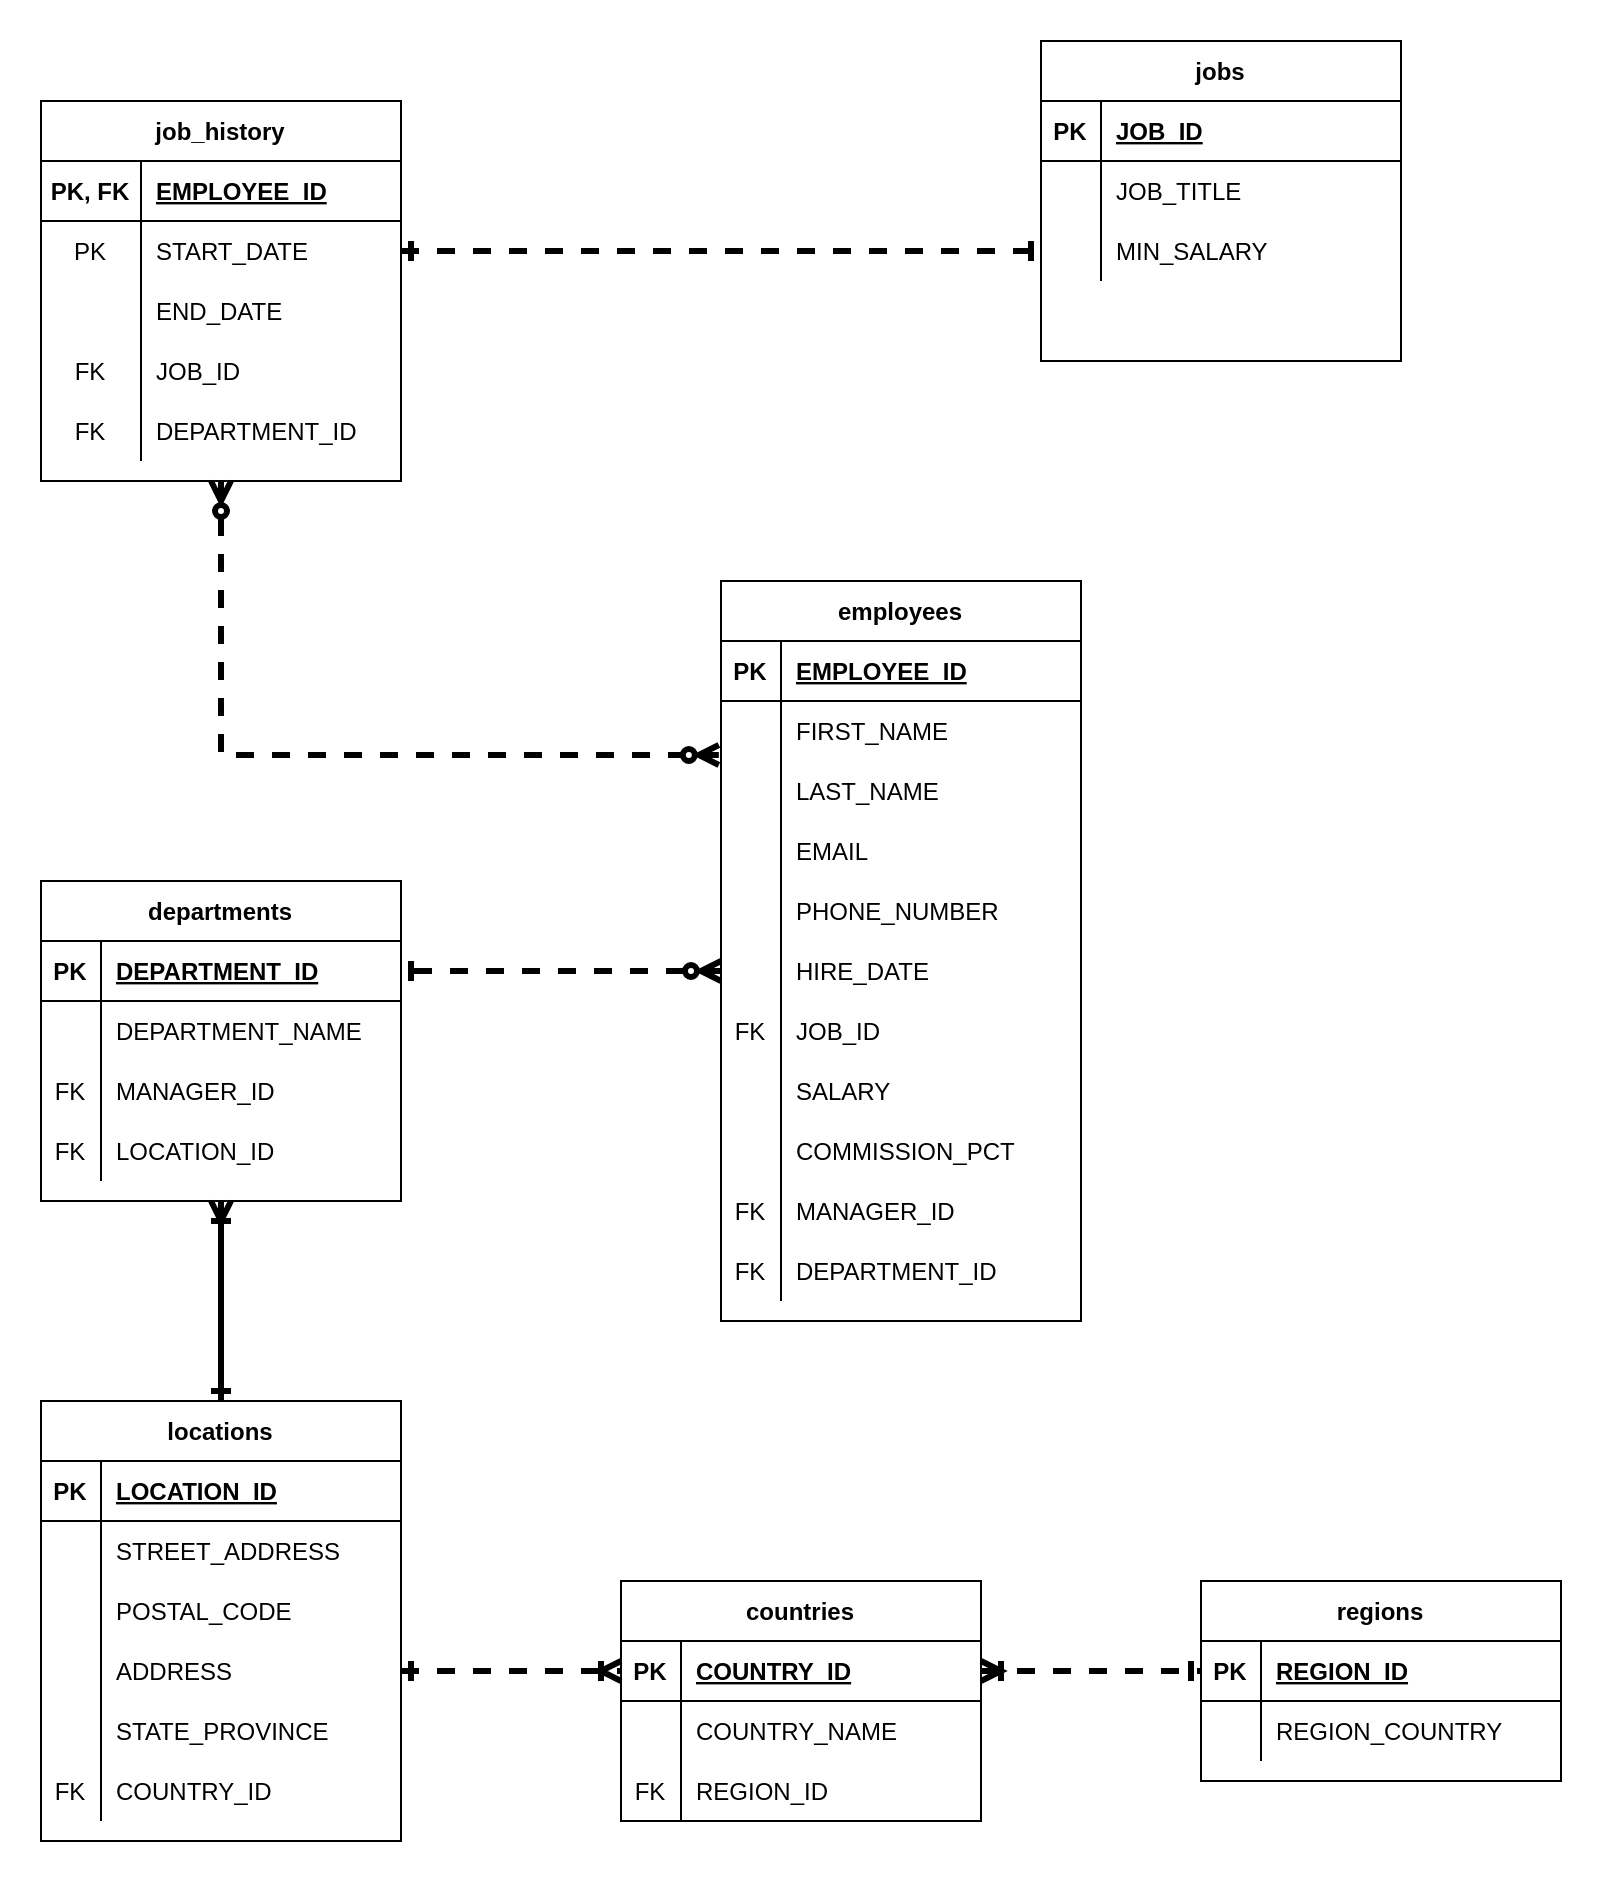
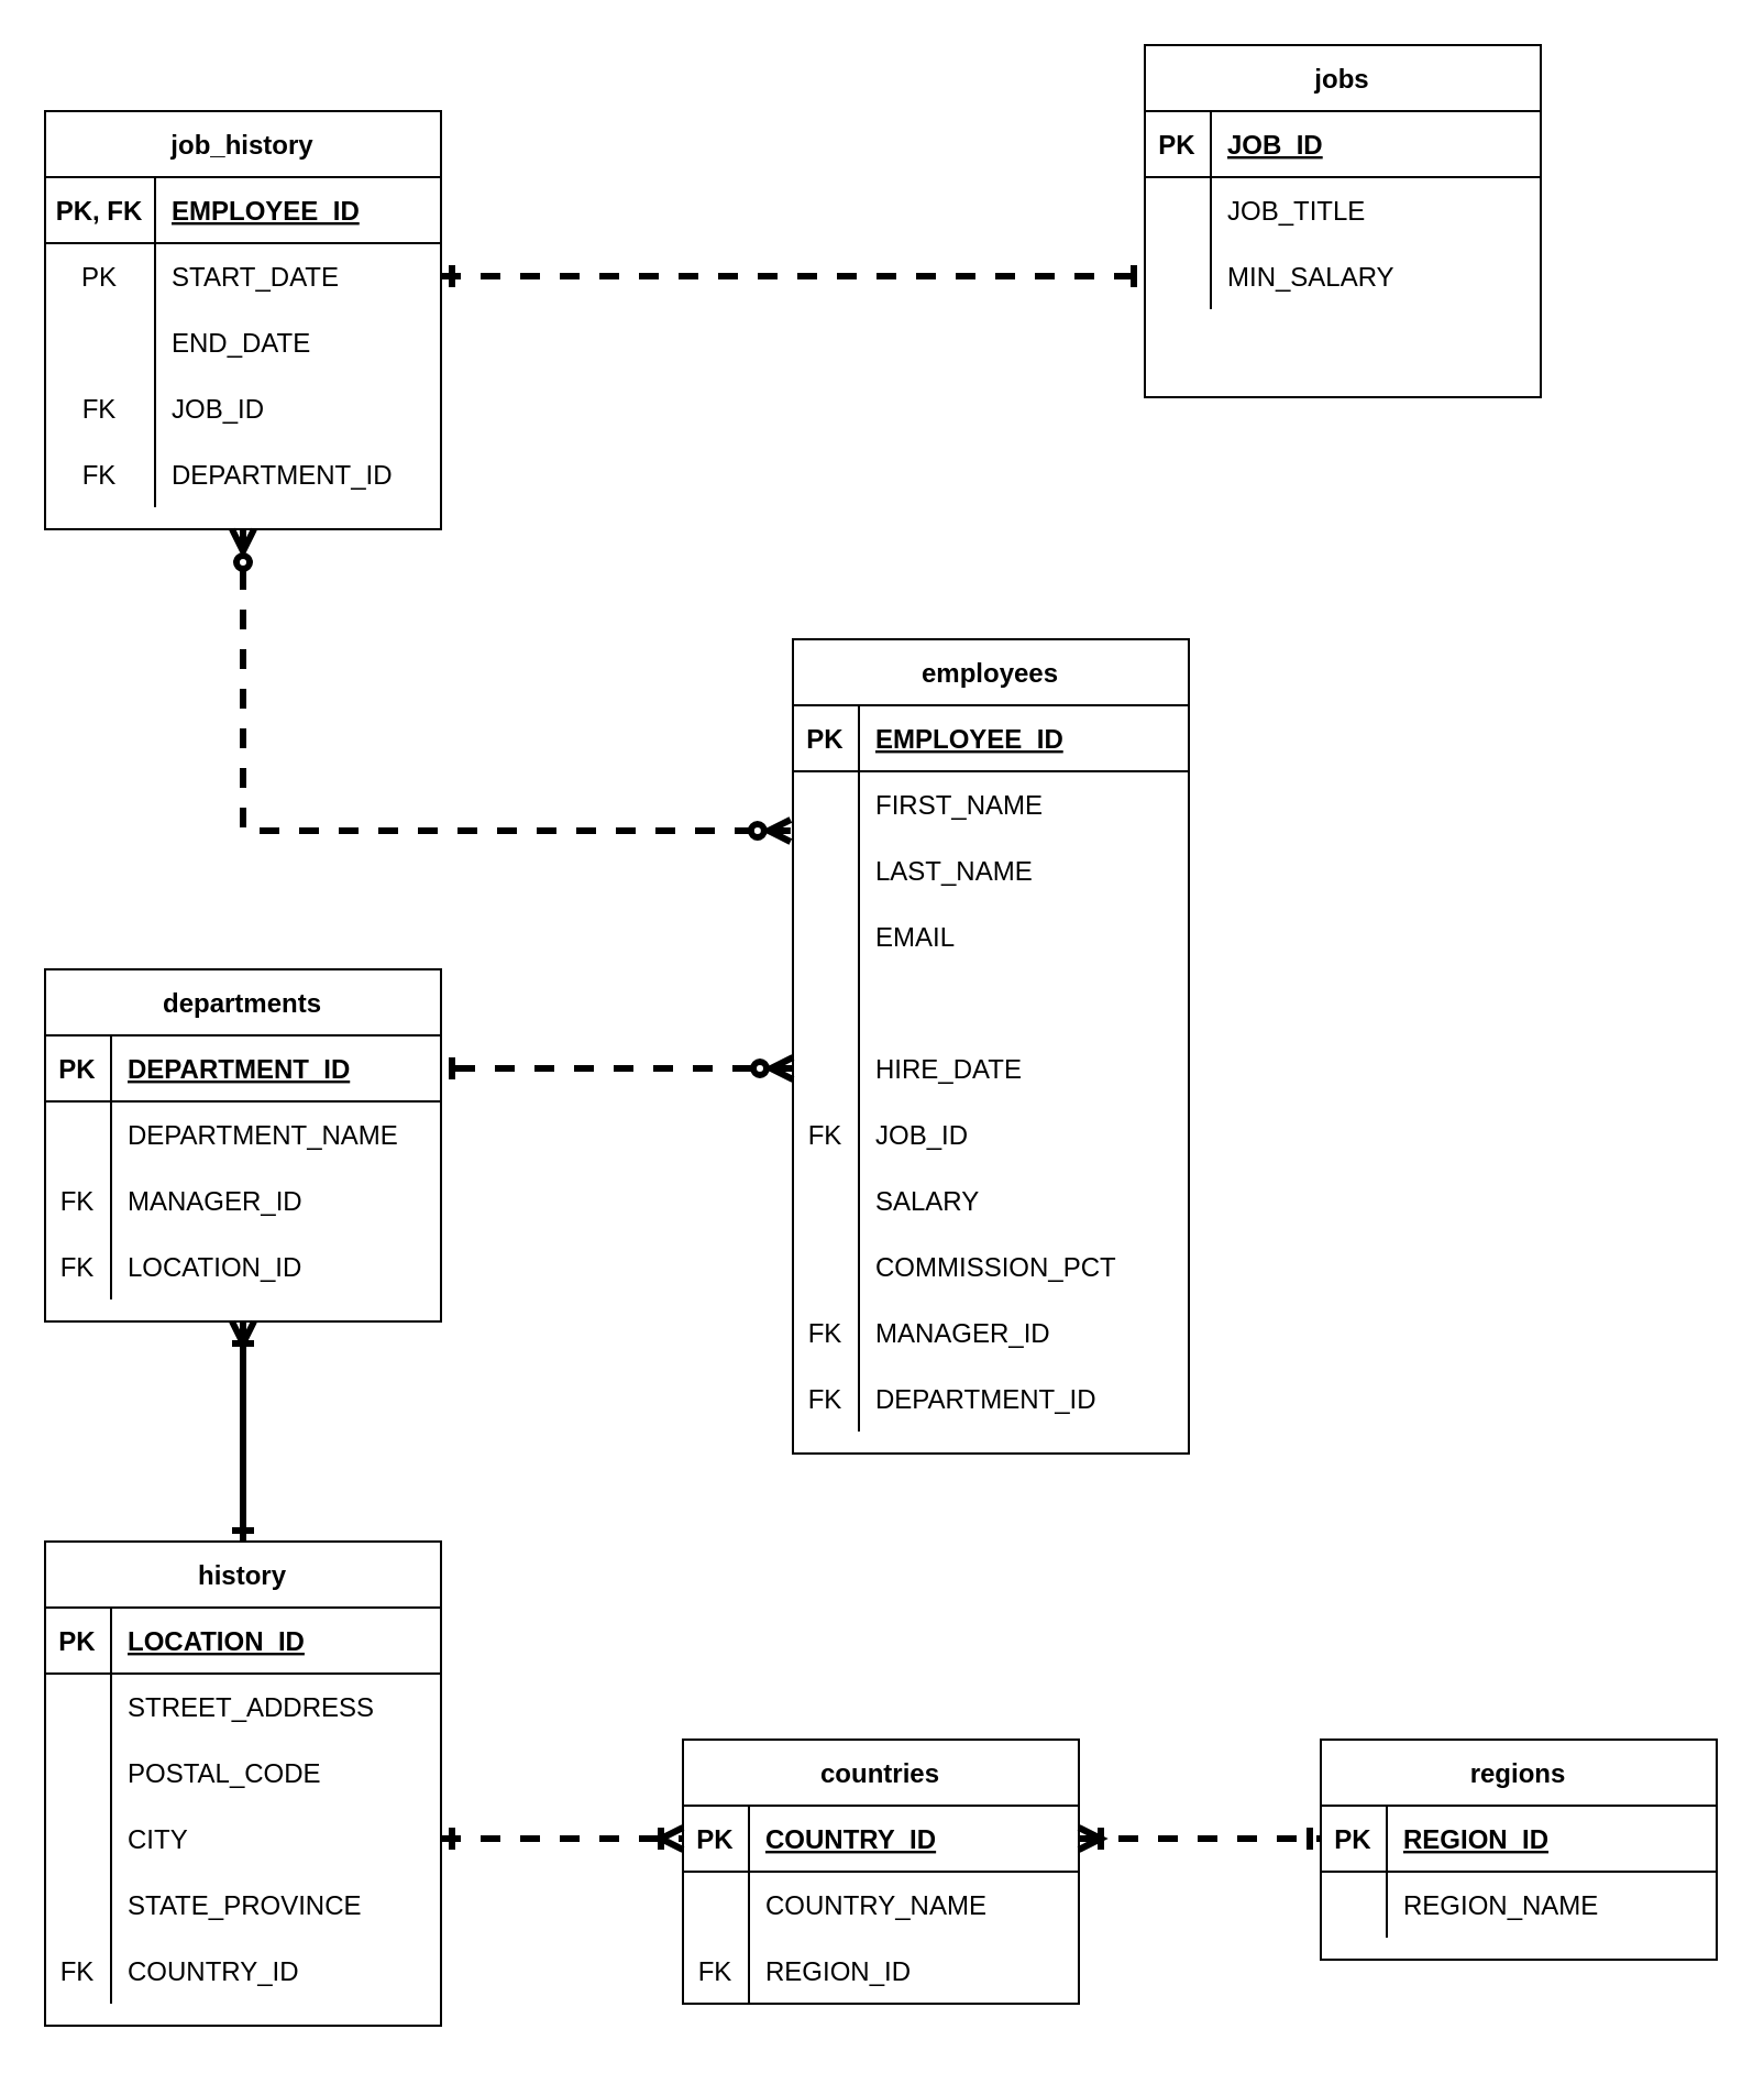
- <mxCell id="40" value="PHONE_NUMBER" style="shape=partialRectangle;connectable=0;fillColor=none;top=0;left=0;bottom=0;right=0;align=left;spacingLeft=6;overflow=hidden;" vertex="1" parent="38"><mxGeometry x="30" width="150" height="30" as="geometry"><mxRectangle width="150" height="30" as="alternateBounds" /></mxGeometry></mxCell>
- <mxCell id="89" value="locations" style="shape=table;startSize=30;container=1;collapsible=1;childLayout=tableLayout;fixedRows=1;rowLines=0;fontStyle=1;align=center;resizeLast=1;" vertex="1" parent="1"><mxGeometry x="20" y="700" width="180" height="220" as="geometry" /></mxCell>
+ <mxCell id="89" value="history" style="shape=table;startSize=30;container=1;collapsible=1;childLayout=tableLayout;fixedRows=1;rowLines=0;fontStyle=1;align=center;resizeLast=1;" vertex="1" parent="1"><mxGeometry x="20" y="700" width="180" height="220" as="geometry" /></mxCell>
- <mxCell id="101" value="ADDRESS" style="shape=partialRectangle;connectable=0;fillColor=none;top=0;left=0;bottom=0;right=0;align=left;spacingLeft=6;overflow=hidden;" vertex="1" parent="99"><mxGeometry x="30" width="150" height="30" as="geometry"><mxRectangle width="150" height="30" as="alternateBounds" /></mxGeometry></mxCell>
+ <mxCell id="101" value="CITY" style="shape=partialRectangle;connectable=0;fillColor=none;top=0;left=0;bottom=0;right=0;align=left;spacingLeft=6;overflow=hidden;" vertex="1" parent="99"><mxGeometry x="30" width="150" height="30" as="geometry"><mxRectangle width="150" height="30" as="alternateBounds" /></mxGeometry></mxCell>
- <mxCell id="114" value="REGION_COUNTRY" style="shape=partialRectangle;connectable=0;fillColor=none;top=0;left=0;bottom=0;right=0;align=left;spacingLeft=6;overflow=hidden;" vertex="1" parent="112"><mxGeometry x="30" width="150" height="30" as="geometry"><mxRectangle width="150" height="30" as="alternateBounds" /></mxGeometry></mxCell>
+ <mxCell id="114" value="REGION_NAME" style="shape=partialRectangle;connectable=0;fillColor=none;top=0;left=0;bottom=0;right=0;align=left;spacingLeft=6;overflow=hidden;" vertex="1" parent="112"><mxGeometry x="30" width="150" height="30" as="geometry"><mxRectangle width="150" height="30" as="alternateBounds" /></mxGeometry></mxCell>
